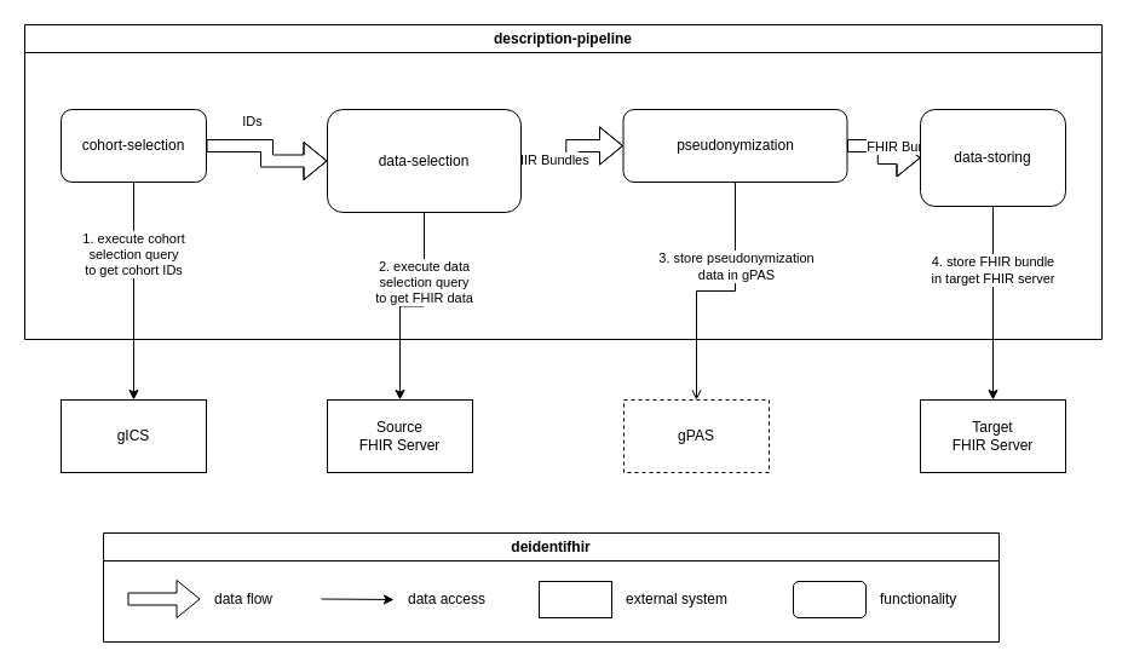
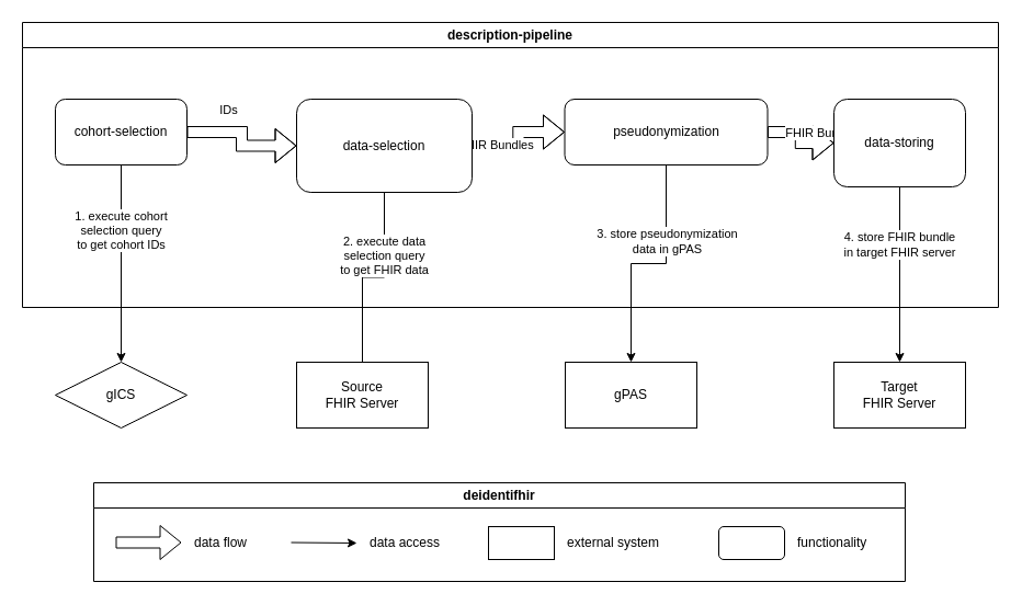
- <mxCell id="25" value="2. execute data &lt;br&gt;selection query &lt;br&gt;to get FHIR data" style="edgeStyle=orthogonalEdgeStyle;rounded=0;orthogonalLoop=1;jettySize=auto;html=1;entryX=0.5;entryY=0;entryDx=0;entryDy=0;" parent="1" source="6" target="10" edge="1"><mxGeometry x="-0.333" relative="1" as="geometry"><mxPoint as="offset" /></mxGeometry></mxCell>
+ <mxCell id="25" value="2. execute data &lt;br&gt;selection query &lt;br&gt;to get FHIR data" style="edgeStyle=orthogonalEdgeStyle;rounded=0;orthogonalLoop=1;jettySize=auto;html=1;entryX=0.5;entryY=0;entryDx=0;entryDy=0;endArrow=none;" parent="1" source="6" target="10" edge="1"><mxGeometry x="-0.333" relative="1" as="geometry"><mxPoint as="offset" /></mxGeometry></mxCell>
- <mxCell id="24" value="3. store pseudonymization &lt;br&gt;data in gPAS" style="edgeStyle=orthogonalEdgeStyle;rounded=0;orthogonalLoop=1;jettySize=auto;html=1;endArrow=open;" parent="1" source="8" target="23" edge="1"><mxGeometry x="-0.335" y="1" relative="1" as="geometry"><mxPoint as="offset" /></mxGeometry></mxCell>
+ <mxCell id="24" value="3. store pseudonymization &lt;br&gt;data in gPAS" style="edgeStyle=orthogonalEdgeStyle;rounded=0;orthogonalLoop=1;jettySize=auto;html=1;" parent="1" source="8" target="23" edge="1"><mxGeometry x="-0.335" y="1" relative="1" as="geometry"><mxPoint as="offset" /></mxGeometry></mxCell>
- <mxCell id="26" value="gICS" style="rounded=0;whiteSpace=wrap;html=1;" parent="1" vertex="1"><mxGeometry x="50" y="330" width="120" height="60" as="geometry" /></mxCell>
+ <mxCell id="26" value="gICS" style="rhombus;whiteSpace=wrap;html=1;" parent="1" vertex="1"><mxGeometry x="50" y="330" width="120" height="60" as="geometry" /></mxCell>
- <mxCell id="23" value="gPAS" style="rounded=0;whiteSpace=wrap;html=1;dashed=1;" parent="1" vertex="1"><mxGeometry x="515" y="330" width="120" height="60" as="geometry" /></mxCell>
+ <mxCell id="23" value="gPAS" style="rounded=0;whiteSpace=wrap;html=1;" parent="1" vertex="1"><mxGeometry x="515" y="330" width="120" height="60" as="geometry" /></mxCell>
